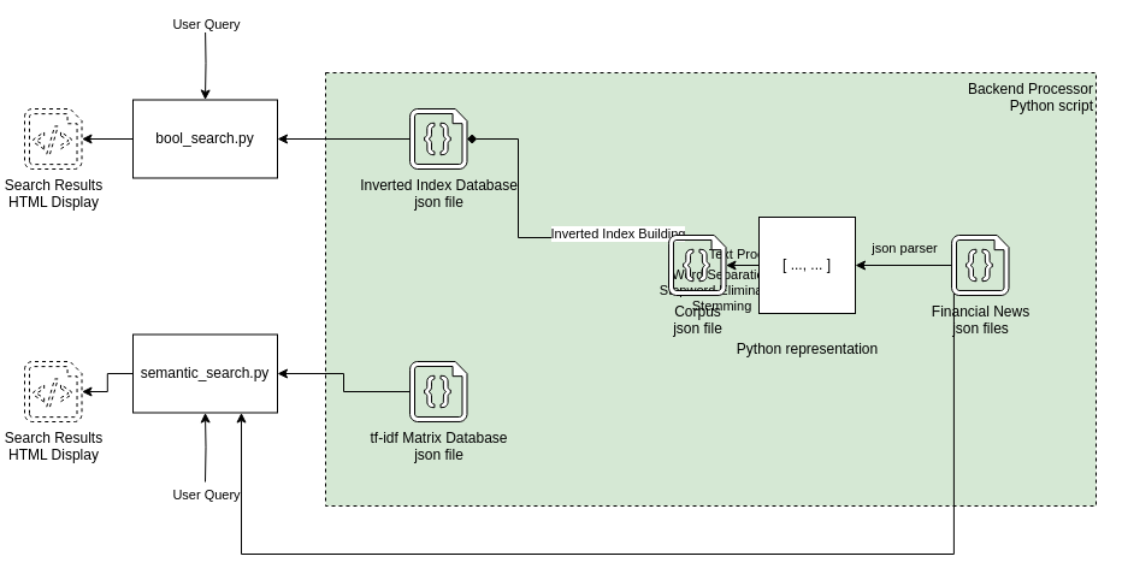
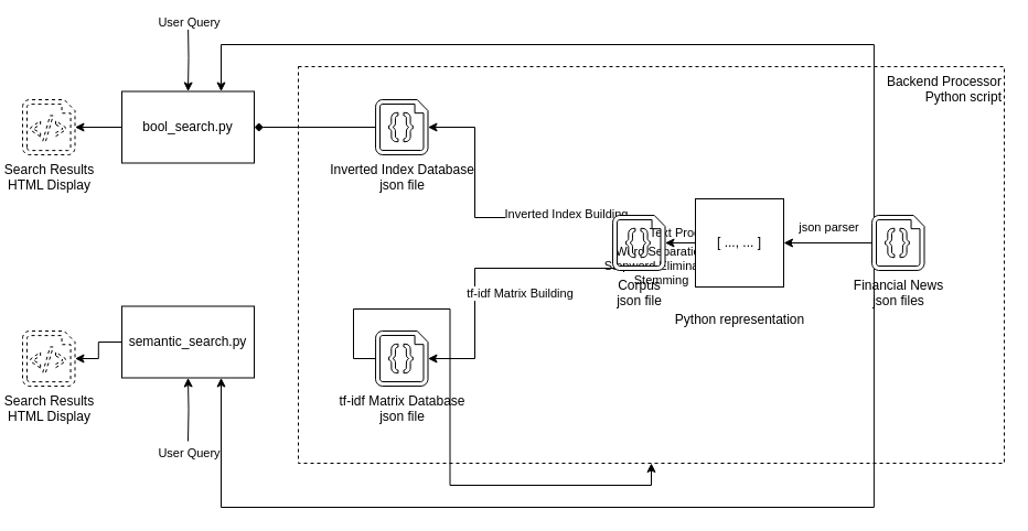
+ <mxCell id="5" style="edgeStyle=orthogonalEdgeStyle;rounded=0;orthogonalLoop=1;jettySize=auto;html=1;exitX=0.04;exitY=0.04;exitDx=0;exitDy=0;exitPerimeter=0;entryX=0.75;entryY=0;entryDx=0;entryDy=0;" edge="1" parent="1" source="7" target="26"><mxGeometry relative="1" as="geometry"><Array as="points"><mxPoint x="792" y="40" /><mxPoint x="200" y="40" /></Array></mxGeometry></mxCell>
- <mxCell id="2" value="Backend Processor&lt;br&gt;Python script" style="whiteSpace=wrap;html=1;labelBackgroundColor=none;dashed=1;align=right;verticalAlign=top;fillColor=#d5e8d4;" vertex="1" parent="1"><mxGeometry x="270" y="60" width="640" height="360" as="geometry" /></mxCell>
+ <mxCell id="2" value="Backend Processor&lt;br&gt;Python script" style="whiteSpace=wrap;html=1;labelBackgroundColor=none;dashed=1;align=right;verticalAlign=top;" vertex="1" parent="1"><mxGeometry x="270" y="60" width="640" height="360" as="geometry" /></mxCell>
- <mxCell id="18" style="edgeStyle=orthogonalEdgeStyle;rounded=0;orthogonalLoop=1;jettySize=auto;html=1;exitX=0;exitY=0.5;exitDx=0;exitDy=0;exitPerimeter=0;entryX=1;entryY=0.5;entryDx=0;entryDy=0;" edge="1" parent="1" source="19" target="26"><mxGeometry relative="1" as="geometry"><mxPoint x="210" y="115" as="targetPoint" /></mxGeometry></mxCell>
+ <mxCell id="18" style="edgeStyle=orthogonalEdgeStyle;rounded=0;orthogonalLoop=1;jettySize=auto;html=1;exitX=0;exitY=0.5;exitDx=0;exitDy=0;exitPerimeter=0;entryX=1;entryY=0.5;entryDx=0;entryDy=0;endArrow=diamond;" edge="1" parent="1" source="19" target="26"><mxGeometry relative="1" as="geometry"><mxPoint x="210" y="115" as="targetPoint" /></mxGeometry></mxCell>
- <mxCell id="13" style="edgeStyle=orthogonalEdgeStyle;rounded=0;orthogonalLoop=1;jettySize=auto;html=1;exitX=0.04;exitY=0.04;exitDx=0;exitDy=0;exitPerimeter=0;entryX=1;entryY=0.5;entryDx=0;entryDy=0;entryPerimeter=0;endArrow=diamond;" edge="1" parent="1" source="17" target="19"><mxGeometry relative="1" as="geometry"><Array as="points"><mxPoint x="430" y="197" /><mxPoint x="430" y="115" /></Array></mxGeometry></mxCell>
+ <mxCell id="13" style="edgeStyle=orthogonalEdgeStyle;rounded=0;orthogonalLoop=1;jettySize=auto;html=1;exitX=0.04;exitY=0.04;exitDx=0;exitDy=0;exitPerimeter=0;entryX=1;entryY=0.5;entryDx=0;entryDy=0;entryPerimeter=0;" edge="1" parent="1" source="17" target="19"><mxGeometry relative="1" as="geometry"><Array as="points"><mxPoint x="430" y="197" /><mxPoint x="430" y="115" /></Array></mxGeometry></mxCell>
+ <mxCell id="15" style="edgeStyle=orthogonalEdgeStyle;rounded=0;orthogonalLoop=1;jettySize=auto;html=1;exitX=0.04;exitY=0.96;exitDx=0;exitDy=0;exitPerimeter=0;entryX=1;entryY=0.5;entryDx=0;entryDy=0;entryPerimeter=0;" edge="1" parent="1" source="17" target="21"><mxGeometry relative="1" as="geometry"><Array as="points"><mxPoint x="430" y="243" /><mxPoint x="430" y="325" /></Array></mxGeometry></mxCell>
+ <mxCell id="16" value="tf-idf Matrix Building" style="edgeLabel;html=1;align=center;verticalAlign=middle;resizable=0;points=[];" vertex="1" connectable="0" parent="15"><mxGeometry x="0.267" y="-1" relative="1" as="geometry"><mxPoint x="41" y="-10" as="offset" /></mxGeometry></mxCell>
- <mxCell id="20" style="edgeStyle=orthogonalEdgeStyle;rounded=0;orthogonalLoop=1;jettySize=auto;html=1;exitX=0;exitY=0.5;exitDx=0;exitDy=0;exitPerimeter=0;entryX=1;entryY=0.5;entryDx=0;entryDy=0;" edge="1" parent="1" source="21" target="31"><mxGeometry relative="1" as="geometry" /></mxCell>
+ <mxCell id="20" style="edgeStyle=orthogonalEdgeStyle;rounded=0;orthogonalLoop=1;jettySize=auto;html=1;exitX=0;exitY=0.5;exitDx=0;exitDy=0;exitPerimeter=0;" edge="1" parent="1" source="21" target="2"><mxGeometry relative="1" as="geometry" /></mxCell>
